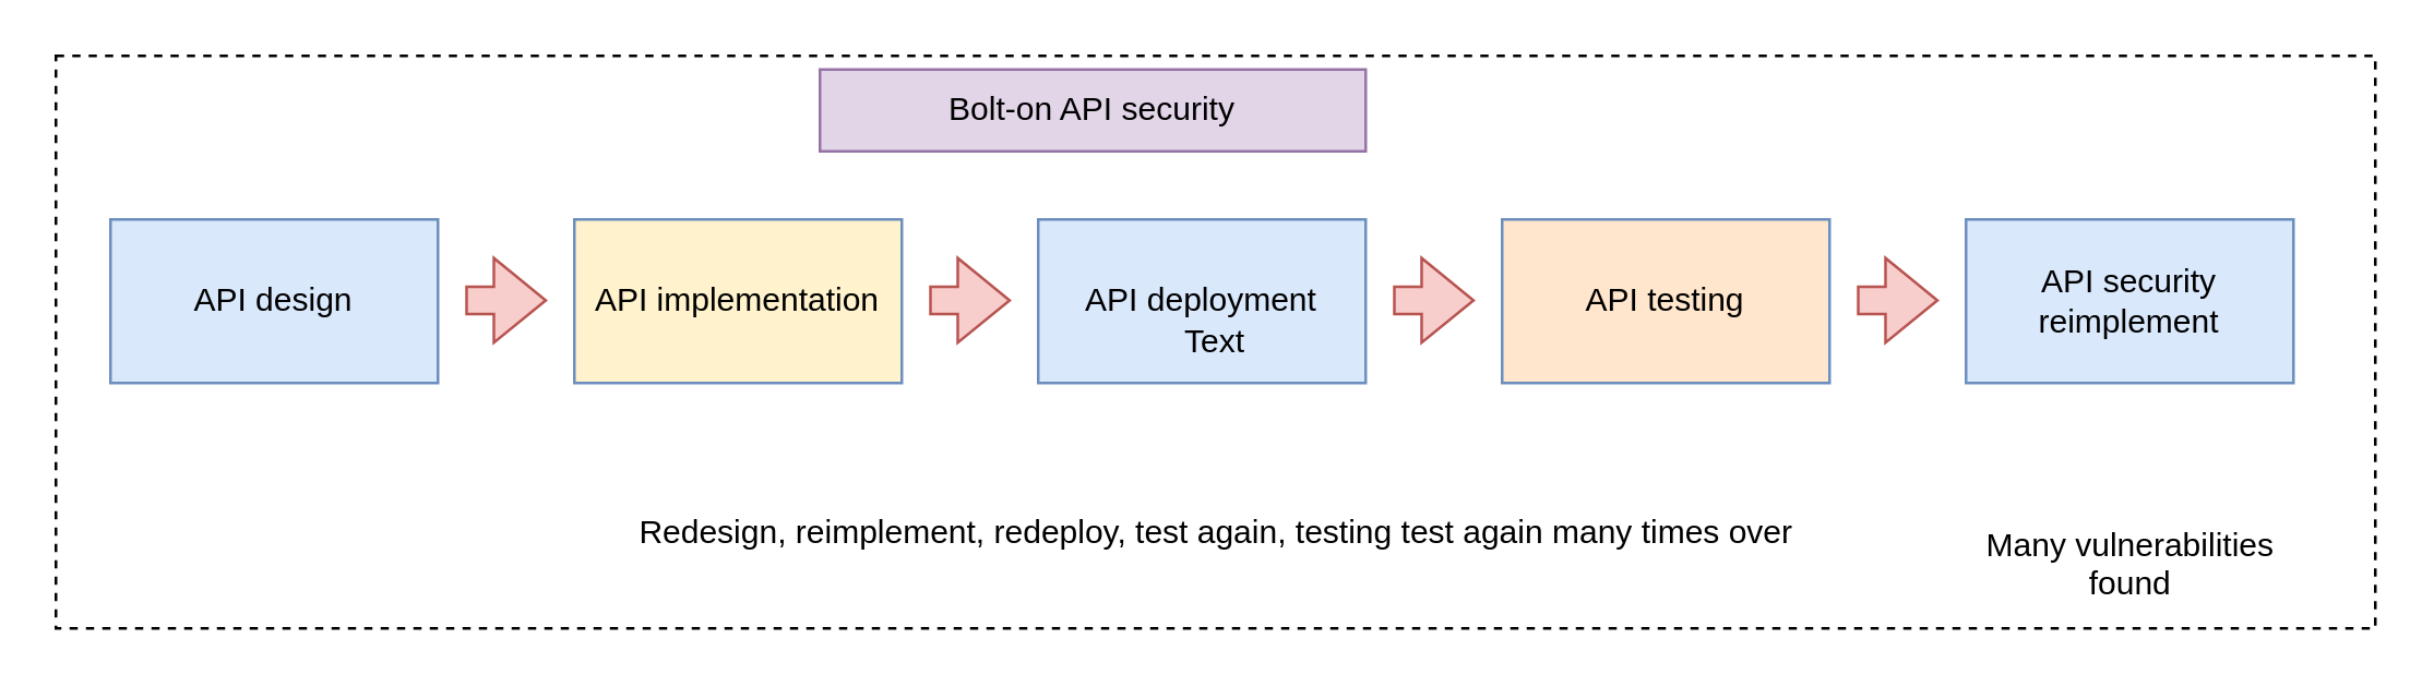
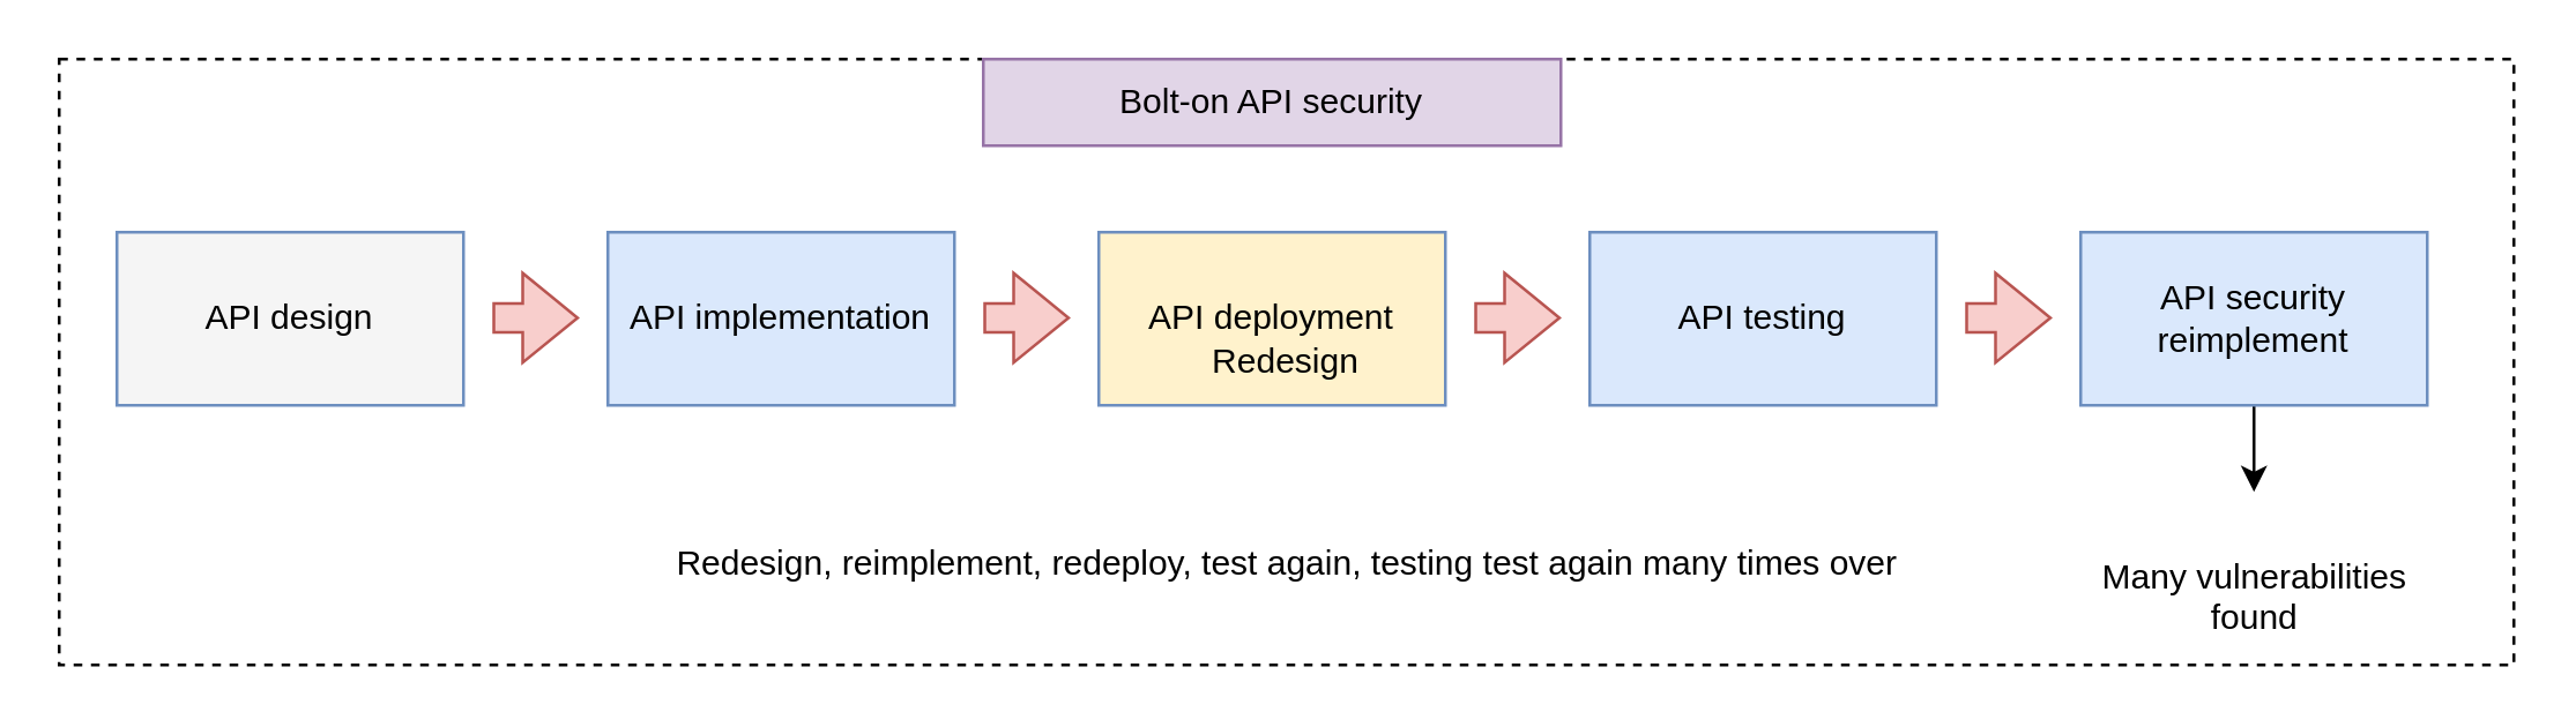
- <mxCell id="15" value="Bolt-on API security" style="text;html=1;align=center;verticalAlign=middle;whiteSpace=wrap;rounded=0;fillColor=#e1d5e7;strokeColor=#9673a6;" vertex="1" parent="1"><mxGeometry x="300" y="25" width="200" height="30" as="geometry" /></mxCell>
+ <mxCell id="15" value="Bolt-on API security" style="text;html=1;align=center;verticalAlign=middle;whiteSpace=wrap;rounded=0;fillColor=#e1d5e7;strokeColor=#9673a6;" vertex="1" parent="1"><mxGeometry x="340" y="20" width="200" height="30" as="geometry" /></mxCell>
- <mxCell id="2" value="API design" style="rounded=0;whiteSpace=wrap;html=1;fillColor=#dae8fc;strokeColor=#6c8ebf;" vertex="1" parent="1"><mxGeometry x="40" y="80" width="120" height="60" as="geometry" /></mxCell>
+ <mxCell id="2" value="API design" style="rounded=0;whiteSpace=wrap;html=1;fillColor=#f5f5f5;strokeColor=#6c8ebf;" vertex="1" parent="1"><mxGeometry x="40" y="80" width="120" height="60" as="geometry" /></mxCell>
- <mxCell id="4" value="API implementation" style="rounded=0;whiteSpace=wrap;html=1;fillColor=#fff2cc;strokeColor=#6c8ebf;" vertex="1" parent="1"><mxGeometry x="210" y="80" width="120" height="60" as="geometry" /></mxCell>
+ <mxCell id="4" value="API implementation" style="rounded=0;whiteSpace=wrap;html=1;fillColor=#dae8fc;strokeColor=#6c8ebf;" vertex="1" parent="1"><mxGeometry x="210" y="80" width="120" height="60" as="geometry" /></mxCell>
- <mxCell id="6" value="API deployment" style="rounded=0;whiteSpace=wrap;html=1;fillColor=#dae8fc;strokeColor=#6c8ebf;" vertex="1" parent="1"><mxGeometry x="380" y="80" width="120" height="60" as="geometry" /></mxCell>
+ <mxCell id="6" value="API deployment" style="rounded=0;whiteSpace=wrap;html=1;fillColor=#fff2cc;strokeColor=#6c8ebf;" vertex="1" parent="1"><mxGeometry x="380" y="80" width="120" height="60" as="geometry" /></mxCell>
- <mxCell id="8" value="API testing" style="rounded=0;whiteSpace=wrap;html=1;fillColor=#ffe6cc;strokeColor=#6c8ebf;" vertex="1" parent="1"><mxGeometry x="550" y="80" width="120" height="60" as="geometry" /></mxCell>
+ <mxCell id="8" value="API testing" style="rounded=0;whiteSpace=wrap;html=1;fillColor=#dae8fc;strokeColor=#6c8ebf;" vertex="1" parent="1"><mxGeometry x="550" y="80" width="120" height="60" as="geometry" /></mxCell>
- <mxCell id="14" value="Text" style="text;html=1;align=center;verticalAlign=middle;whiteSpace=wrap;rounded=0;strokeColor=default;dashed=1;" vertex="1" parent="1"><mxGeometry y="20" width="850" height="210" as="geometry" x="20" /></mxCell>
+ <mxCell id="14" value="Redesign" style="text;html=1;align=center;verticalAlign=middle;whiteSpace=wrap;rounded=0;strokeColor=default;dashed=1;" vertex="1" parent="1"><mxGeometry y="20" width="850" height="210" as="geometry" x="20" /></mxCell>
+ <mxCell id="10" style="edgeStyle=orthogonalEdgeStyle;rounded=0;orthogonalLoop=1;jettySize=auto;html=1;entryX=0.5;entryY=0;entryDx=0;entryDy=0;" edge="1" parent="1" source="11" target="12"><mxGeometry relative="1" as="geometry" /></mxCell>
